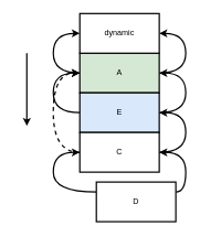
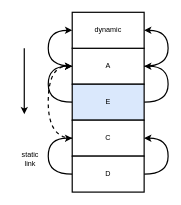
- <mxCell id="4" value="A" style="rounded=0;whiteSpace=wrap;html=1;strokeWidth=2;fillColor=#d5e8d4;" vertex="1" parent="1"><mxGeometry x="120" y="80" width="120" height="60" as="geometry" /></mxCell>
+ <mxCell id="4" value="A" style="rounded=0;whiteSpace=wrap;html=1;strokeWidth=2;" vertex="1" parent="1"><mxGeometry x="120" y="80" width="120" height="60" as="geometry" /></mxCell>
- <mxCell id="9" style="edgeStyle=orthogonalEdgeStyle;curved=1;rounded=0;orthogonalLoop=1;jettySize=auto;html=1;exitX=1;exitY=0.5;exitDx=0;exitDy=0;entryX=1;entryY=0.5;entryDx=0;entryDy=0;strokeWidth=2;" edge="1" parent="1" source="10" target="7"><mxGeometry relative="1" as="geometry"><Array as="points"><mxPoint x="280" y="230" /><mxPoint x="280" y="170" /></Array></mxGeometry></mxCell>
+ <mxCell id="16" value="static&lt;br&gt;link" style="text;html=1;strokeColor=none;fillColor=none;align=center;verticalAlign=middle;whiteSpace=wrap;rounded=0;strokeWidth=2;" vertex="1" parent="1"><mxGeometry x="20" y="250" width="60" height="30" as="geometry" /></mxCell>
- <mxCell id="13" value="D" style="rounded=0;whiteSpace=wrap;html=1;strokeWidth=2;" vertex="1" parent="1"><mxGeometry x="145" y="275" width="120" height="60" as="geometry" /></mxCell>
+ <mxCell id="13" value="D" style="rounded=0;whiteSpace=wrap;html=1;strokeWidth=2;" vertex="1" parent="1"><mxGeometry x="120" y="260" width="120" height="60" as="geometry" /></mxCell>
